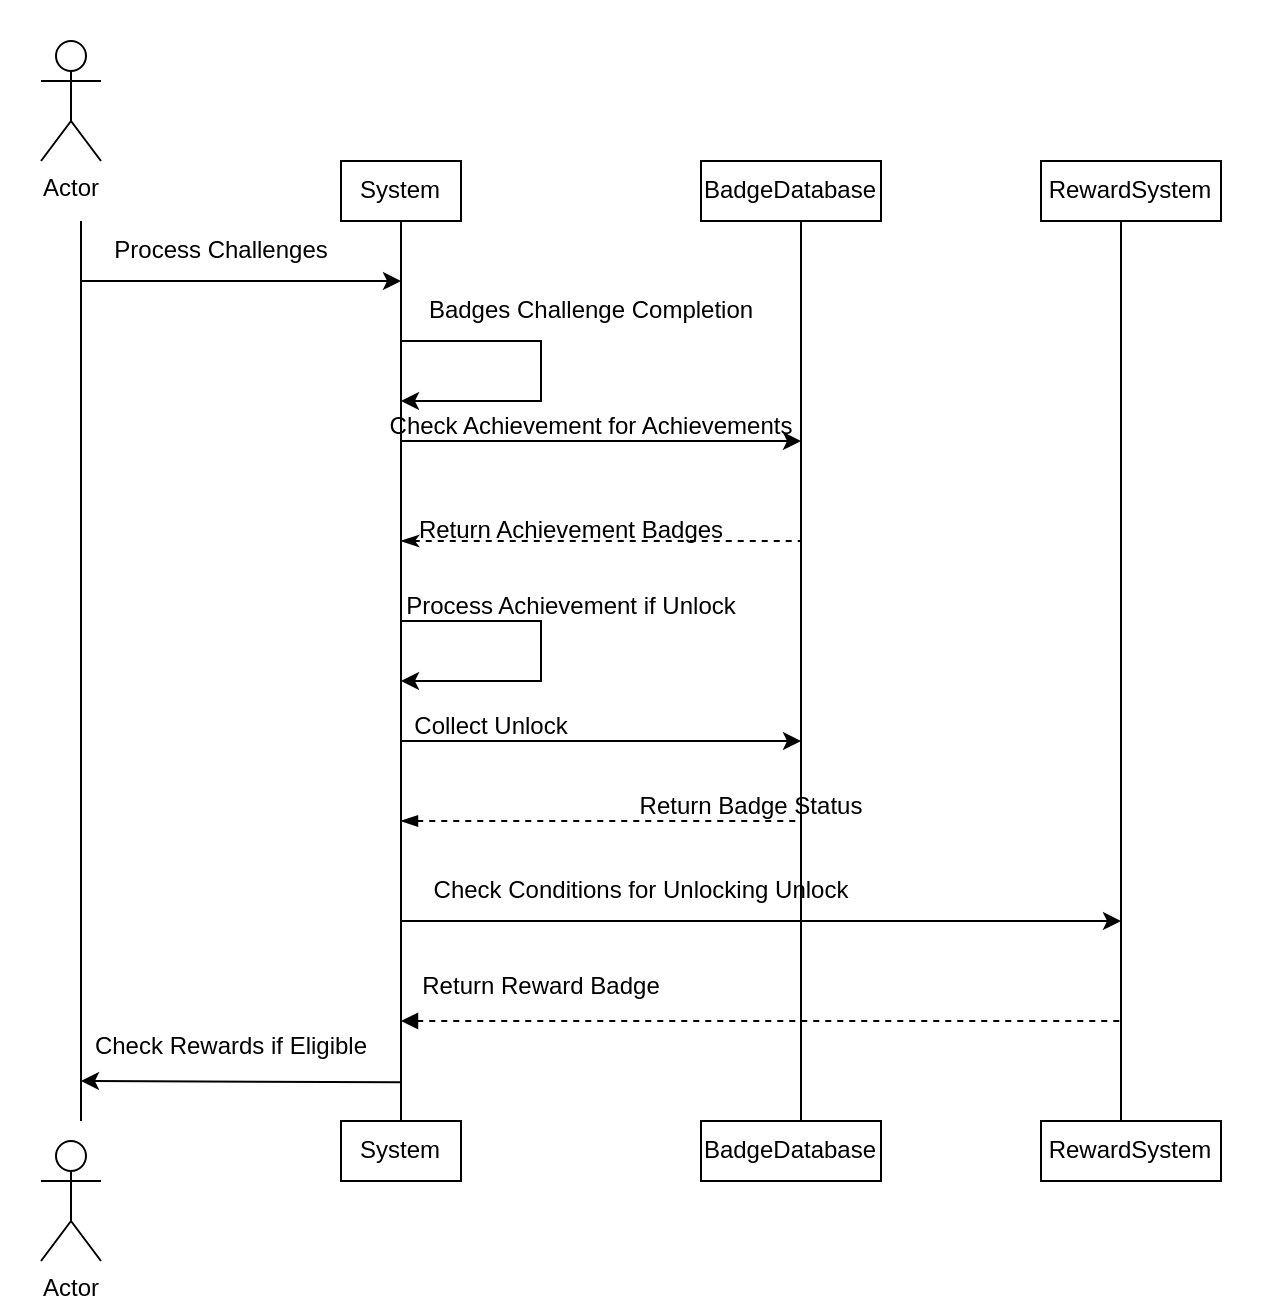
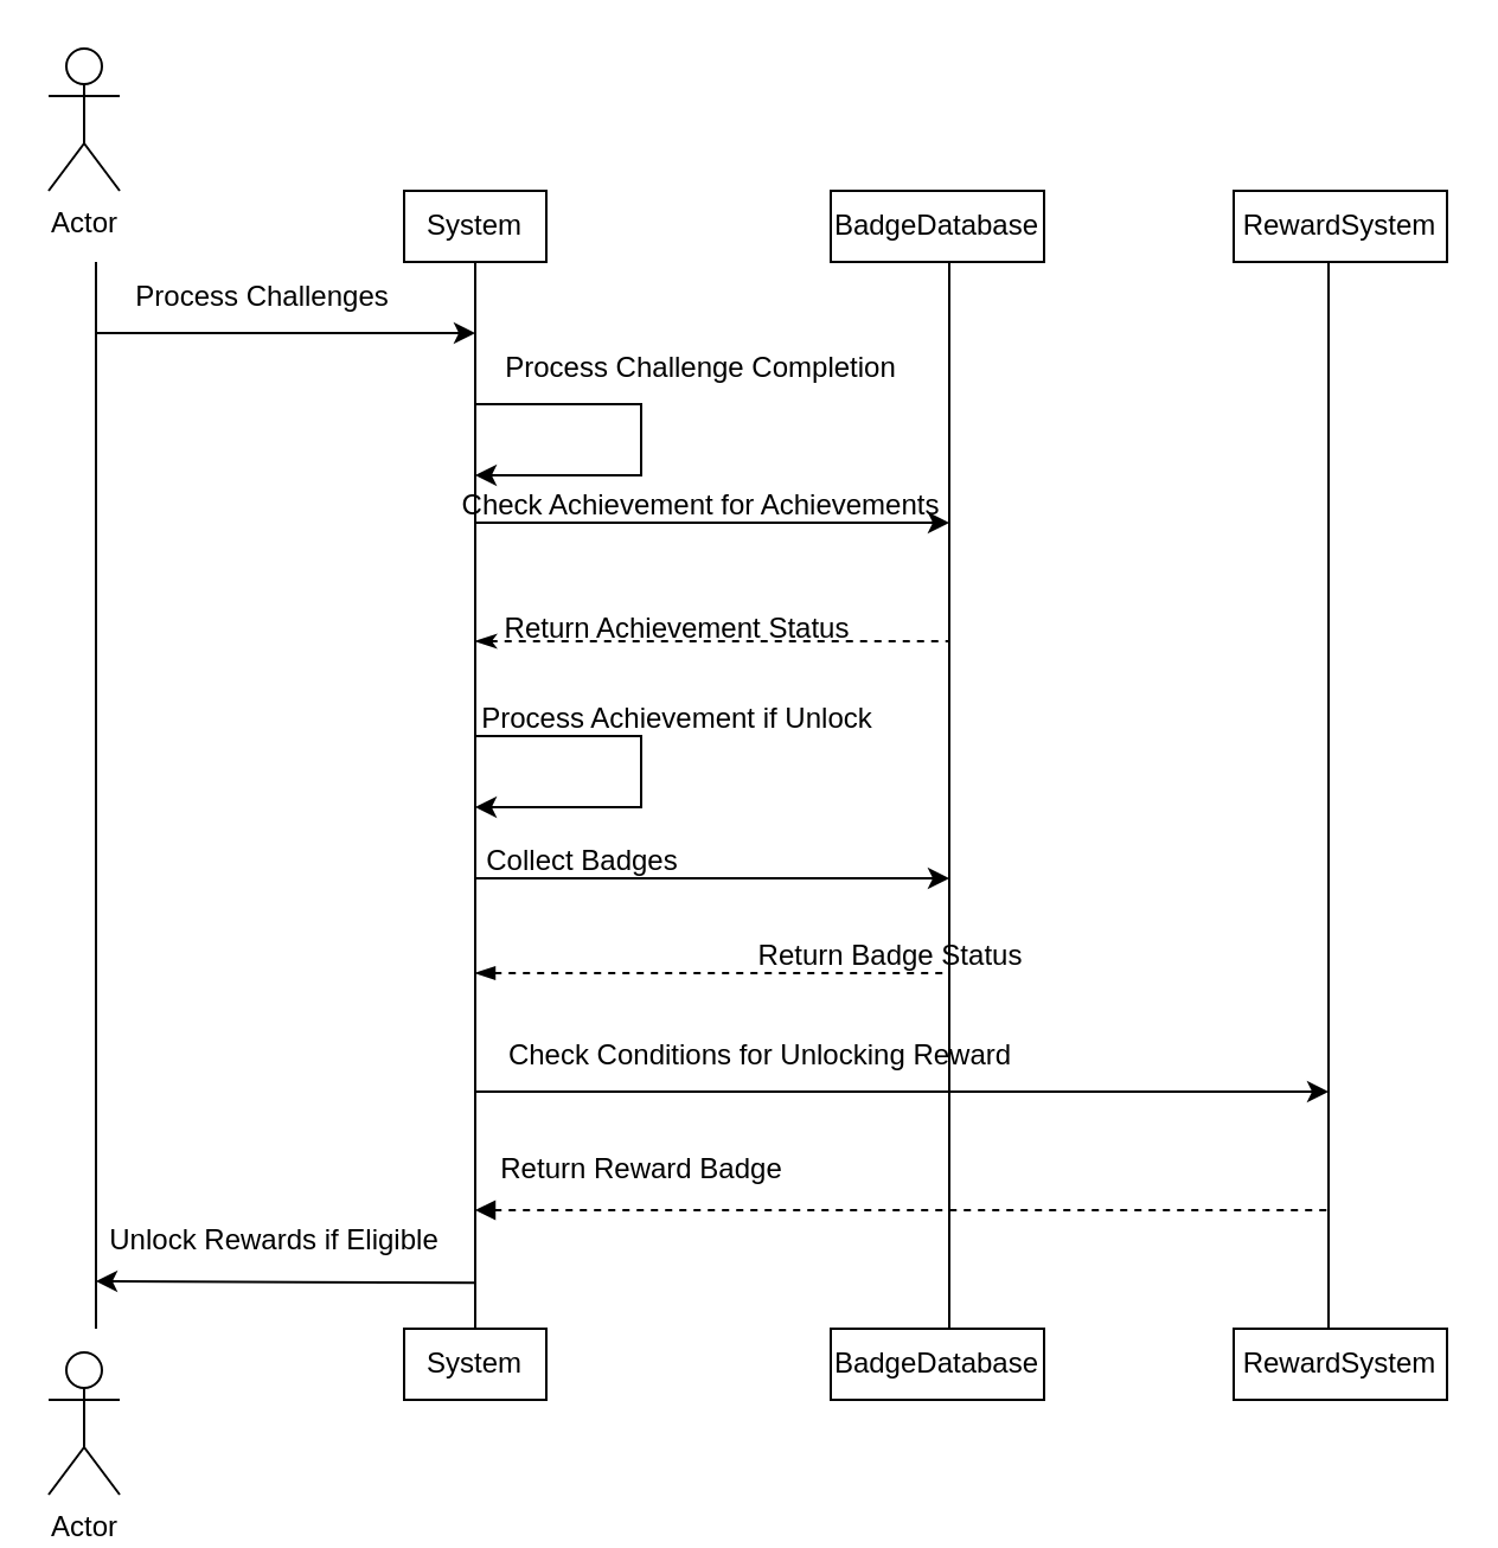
- <mxCell id="25" value="Badges Challenge Completion" style="text;html=1;align=center;verticalAlign=middle;resizable=0;points=[];autosize=1;strokeColor=none;fillColor=none;" vertex="1" parent="1"><mxGeometry x="200" y="140" width="190" height="30" as="geometry" /></mxCell>
+ <mxCell id="25" value="Process Challenge Completion" style="text;html=1;align=center;verticalAlign=middle;resizable=0;points=[];autosize=1;strokeColor=none;fillColor=none;" vertex="1" parent="1"><mxGeometry x="200" y="140" width="190" height="30" as="geometry" /></mxCell>
- <mxCell id="27" value="Return Achievement Badges" style="text;html=1;align=center;verticalAlign=middle;resizable=0;points=[];autosize=1;strokeColor=none;fillColor=none;" vertex="1" parent="1"><mxGeometry x="200" y="250" width="170" height="30" as="geometry" /></mxCell>
+ <mxCell id="27" value="Return Achievement Status" style="text;html=1;align=center;verticalAlign=middle;resizable=0;points=[];autosize=1;strokeColor=none;fillColor=none;" vertex="1" parent="1"><mxGeometry x="200" y="250" width="170" height="30" as="geometry" /></mxCell>
- <mxCell id="29" value="Collect Unlock" style="text;html=1;align=center;verticalAlign=middle;resizable=0;points=[];autosize=1;strokeColor=none;fillColor=none;" vertex="1" parent="1"><mxGeometry x="195" y="348" width="100" height="30" as="geometry" /></mxCell>
+ <mxCell id="29" value="Collect Badges" style="text;html=1;align=center;verticalAlign=middle;resizable=0;points=[];autosize=1;strokeColor=none;fillColor=none;" vertex="1" parent="1"><mxGeometry x="195" y="348" width="100" height="30" as="geometry" /></mxCell>
- <mxCell id="31" value="Check Conditions for Unlocking Unlock" style="text;html=1;align=center;verticalAlign=middle;resizable=0;points=[];autosize=1;strokeColor=none;fillColor=none;" vertex="1" parent="1"><mxGeometry x="200" y="430" width="240" height="30" as="geometry" /></mxCell>
+ <mxCell id="31" value="Check Conditions for Unlocking Reward" style="text;html=1;align=center;verticalAlign=middle;resizable=0;points=[];autosize=1;strokeColor=none;fillColor=none;" vertex="1" parent="1"><mxGeometry x="200" y="430" width="240" height="30" as="geometry" /></mxCell>
- <mxCell id="33" value="Check Rewards if Eligible" style="text;html=1;align=center;verticalAlign=middle;resizable=0;points=[];autosize=1;strokeColor=none;fillColor=none;" vertex="1" parent="1"><mxGeometry x="35" y="508" width="160" height="30" as="geometry" /></mxCell>
+ <mxCell id="33" value="Unlock Rewards if Eligible" style="text;html=1;align=center;verticalAlign=middle;resizable=0;points=[];autosize=1;strokeColor=none;fillColor=none;" vertex="1" parent="1"><mxGeometry x="35" y="508" width="160" height="30" as="geometry" /></mxCell>
